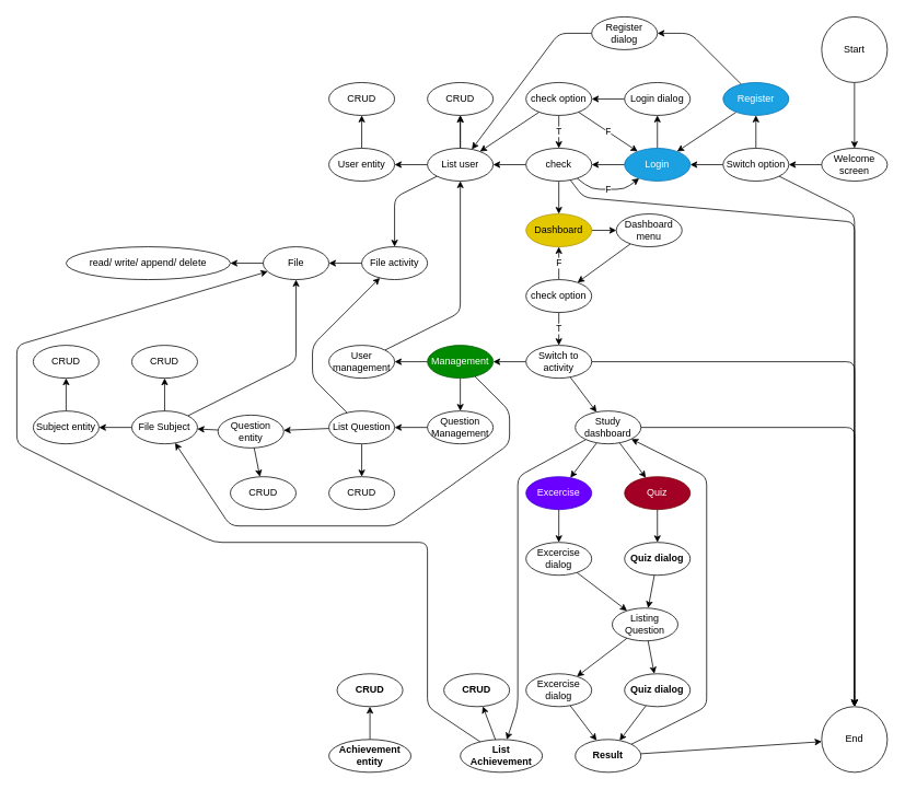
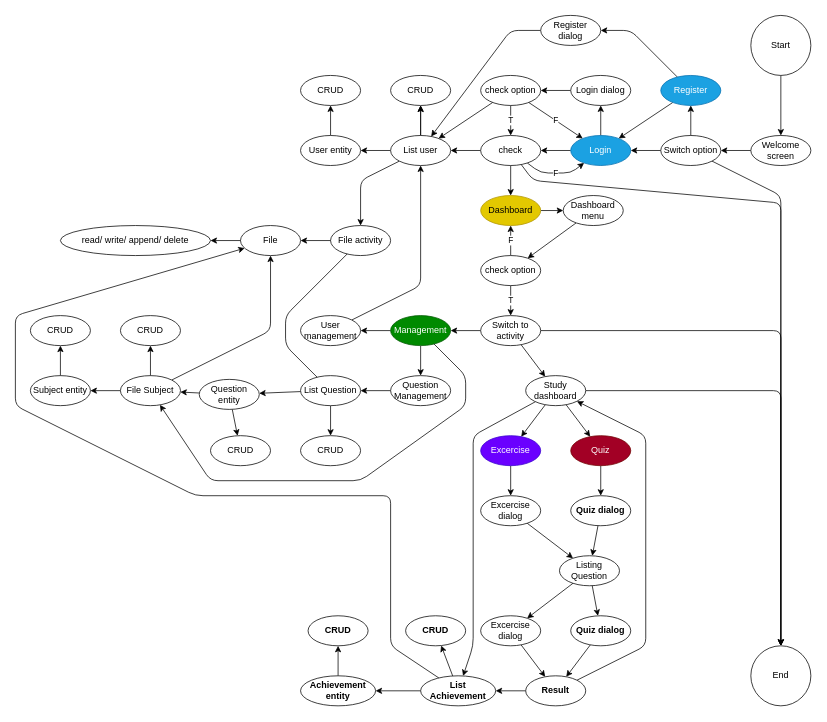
- <mxCell id="51" style="edgeStyle=none;html=1;" parent="1" source="52" target="58" edge="1"><mxGeometry relative="1" as="geometry"><Array as="points"><mxPoint x="380" y="460" /><mxPoint x="380" y="420" /></Array></mxGeometry></mxCell>
+ <mxCell id="51" style="edgeStyle=none;html=1;endArrow=none;" parent="1" source="52" target="58" edge="1"><mxGeometry relative="1" as="geometry"><Array as="points"><mxPoint x="380" y="460" /><mxPoint x="380" y="420" /></Array></mxGeometry></mxCell>
- <mxCell id="85" value="" style="edgeStyle=none;html=1;" parent="1" source="87" target="63" edge="1"><mxGeometry relative="1" as="geometry" /></mxCell>
+ <mxCell id="85" value="" style="edgeStyle=none;html=1;" parent="1" source="87" target="107" edge="1"><mxGeometry relative="1" as="geometry" /></mxCell>
+ <mxCell id="104" value="" style="edgeStyle=none;html=1;" parent="1" source="107" target="109" edge="1"><mxGeometry relative="1" as="geometry" /></mxCell>
